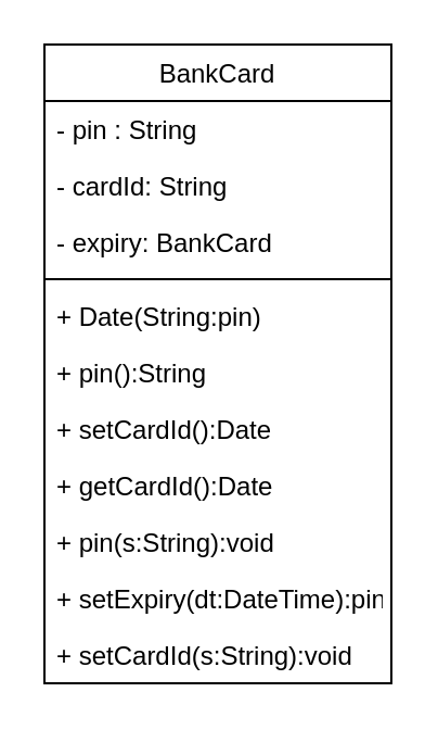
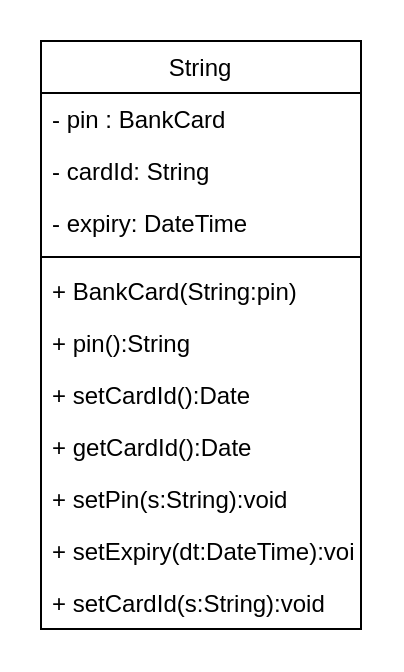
- <mxCell id="2" value="BankCard" style="swimlane;fontStyle=0;align=center;verticalAlign=top;childLayout=stackLayout;horizontal=1;startSize=26;horizontalStack=0;resizeParent=1;resizeLast=0;collapsible=1;marginBottom=0;rounded=0;shadow=0;strokeWidth=1;" parent="1" vertex="1"><mxGeometry x="20" y="20" width="160" height="294" as="geometry"><mxRectangle x="230" y="140" width="160" height="26" as="alternateBounds" /></mxGeometry></mxCell>
+ <mxCell id="2" value="String" style="swimlane;fontStyle=0;align=center;verticalAlign=top;childLayout=stackLayout;horizontal=1;startSize=26;horizontalStack=0;resizeParent=1;resizeLast=0;collapsible=1;marginBottom=0;rounded=0;shadow=0;strokeWidth=1;" parent="1" vertex="1"><mxGeometry x="20" y="20" width="160" height="294" as="geometry"><mxRectangle x="230" y="140" width="160" height="26" as="alternateBounds" /></mxGeometry></mxCell>
- <mxCell id="3" value="- pin : String" style="text;align=left;verticalAlign=top;spacingLeft=4;spacingRight=4;overflow=hidden;rotatable=0;points=[[0,0.5],[1,0.5]];portConstraint=eastwest;" parent="2" vertex="1"><mxGeometry y="26" width="160" height="26" as="geometry" /></mxCell>
+ <mxCell id="3" value="- pin : BankCard" style="text;align=left;verticalAlign=top;spacingLeft=4;spacingRight=4;overflow=hidden;rotatable=0;points=[[0,0.5],[1,0.5]];portConstraint=eastwest;" parent="2" vertex="1"><mxGeometry y="26" width="160" height="26" as="geometry" /></mxCell>
- <mxCell id="5" value="- expiry: BankCard" style="text;align=left;verticalAlign=top;spacingLeft=4;spacingRight=4;overflow=hidden;rotatable=0;points=[[0,0.5],[1,0.5]];portConstraint=eastwest;rounded=0;shadow=0;html=0;" parent="2" vertex="1"><mxGeometry y="78" width="160" height="26" as="geometry" /></mxCell>
+ <mxCell id="5" value="- expiry: DateTime" style="text;align=left;verticalAlign=top;spacingLeft=4;spacingRight=4;overflow=hidden;rotatable=0;points=[[0,0.5],[1,0.5]];portConstraint=eastwest;rounded=0;shadow=0;html=0;" parent="2" vertex="1"><mxGeometry y="78" width="160" height="26" as="geometry" /></mxCell>
- <mxCell id="7" value="+ Date(String:pin)" style="text;align=left;verticalAlign=top;spacingLeft=4;spacingRight=4;overflow=hidden;rotatable=0;points=[[0,0.5],[1,0.5]];portConstraint=eastwest;" parent="2" vertex="1"><mxGeometry y="112" width="160" height="26" as="geometry" /></mxCell>
+ <mxCell id="7" value="+ BankCard(String:pin)" style="text;align=left;verticalAlign=top;spacingLeft=4;spacingRight=4;overflow=hidden;rotatable=0;points=[[0,0.5],[1,0.5]];portConstraint=eastwest;" parent="2" vertex="1"><mxGeometry y="112" width="160" height="26" as="geometry" /></mxCell>
- <mxCell id="11" value="+ pin(s:String):void" style="text;align=left;verticalAlign=top;spacingLeft=4;spacingRight=4;overflow=hidden;rotatable=0;points=[[0,0.5],[1,0.5]];portConstraint=eastwest;" parent="2" vertex="1"><mxGeometry y="216" width="160" height="26" as="geometry" /></mxCell>
+ <mxCell id="11" value="+ setPin(s:String):void" style="text;align=left;verticalAlign=top;spacingLeft=4;spacingRight=4;overflow=hidden;rotatable=0;points=[[0,0.5],[1,0.5]];portConstraint=eastwest;" parent="2" vertex="1"><mxGeometry y="216" width="160" height="26" as="geometry" /></mxCell>
- <mxCell id="12" value="+ setExpiry(dt:DateTime):pin" style="text;align=left;verticalAlign=top;spacingLeft=4;spacingRight=4;overflow=hidden;rotatable=0;points=[[0,0.5],[1,0.5]];portConstraint=eastwest;" parent="2" vertex="1"><mxGeometry y="242" width="160" height="26" as="geometry" /></mxCell>
+ <mxCell id="12" value="+ setExpiry(dt:DateTime):void" style="text;align=left;verticalAlign=top;spacingLeft=4;spacingRight=4;overflow=hidden;rotatable=0;points=[[0,0.5],[1,0.5]];portConstraint=eastwest;" parent="2" vertex="1"><mxGeometry y="242" width="160" height="26" as="geometry" /></mxCell>
